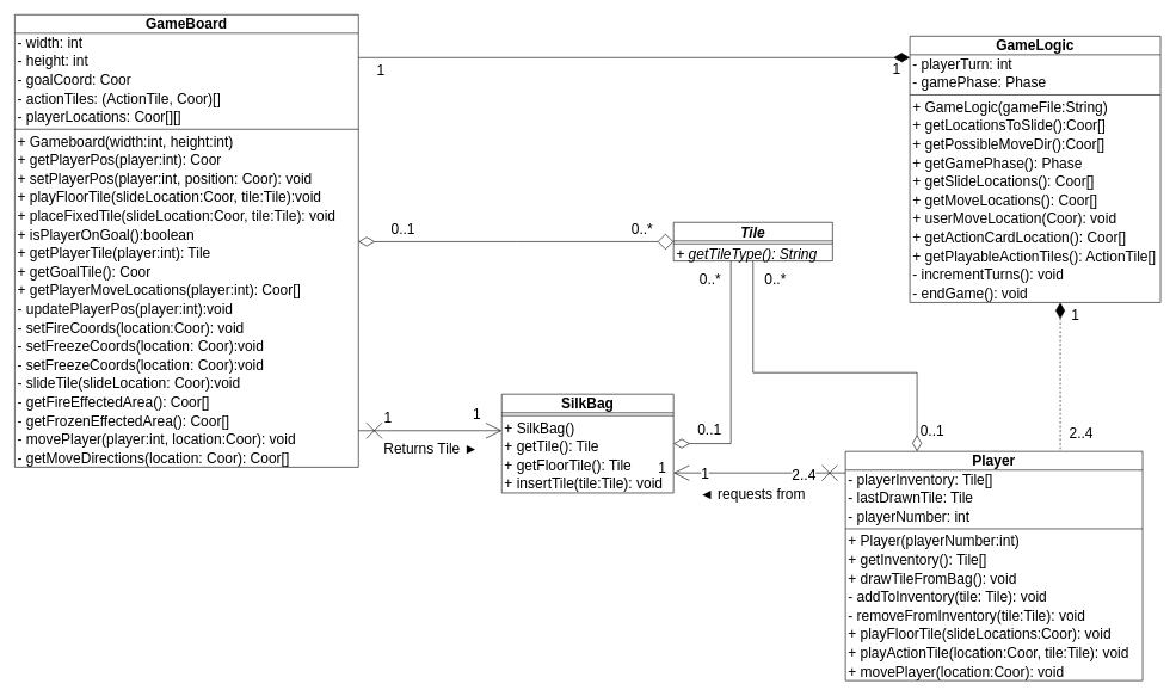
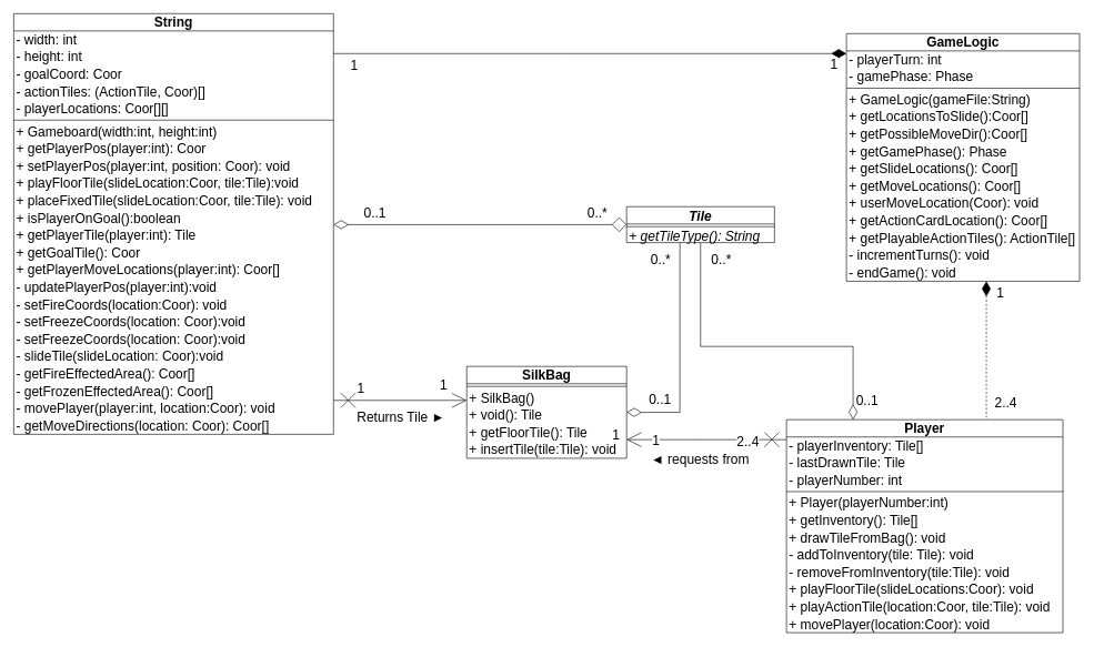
- <mxCell id="37" value="GameBoard" style="swimlane;fontStyle=1;align=center;verticalAlign=middle;childLayout=stackLayout;horizontal=1;startSize=26;horizontalStack=0;resizeParent=1;resizeParentMax=0;resizeLast=0;collapsible=1;marginBottom=0;fontSize=20;spacing=0;spacingBottom=0;spacingTop=-3;" parent="1" vertex="1"><mxGeometry x="20" y="20" width="480" height="632" as="geometry" /></mxCell>
+ <mxCell id="37" value="String" style="swimlane;fontStyle=1;align=center;verticalAlign=middle;childLayout=stackLayout;horizontal=1;startSize=26;horizontalStack=0;resizeParent=1;resizeParentMax=0;resizeLast=0;collapsible=1;marginBottom=0;fontSize=20;spacing=0;spacingBottom=0;spacingTop=-3;" parent="1" vertex="1"><mxGeometry x="20" y="20" width="480" height="632" as="geometry" /></mxCell>
- <mxCell id="30" value="+ getTile(): Tile" style="text;strokeColor=none;fillColor=none;align=left;verticalAlign=middle;spacingLeft=4;spacingRight=4;overflow=hidden;rotatable=0;points=[[0,0.5],[1,0.5]];portConstraint=eastwest;fontSize=20;spacing=0;spacingBottom=0;spacingTop=-3;" parent="27" vertex="1"><mxGeometry y="60" width="240" height="26" as="geometry" /></mxCell>
+ <mxCell id="30" value="+ void(): Tile" style="text;strokeColor=none;fillColor=none;align=left;verticalAlign=middle;spacingLeft=4;spacingRight=4;overflow=hidden;rotatable=0;points=[[0,0.5],[1,0.5]];portConstraint=eastwest;fontSize=20;spacing=0;spacingBottom=0;spacingTop=-3;" parent="27" vertex="1"><mxGeometry y="60" width="240" height="26" as="geometry" /></mxCell>
